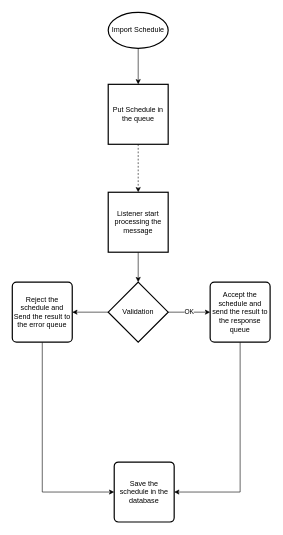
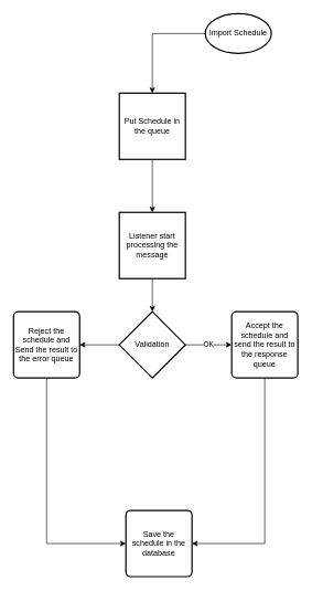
- <mxCell id="3" value="Import Schedule" style="strokeWidth=2;html=1;shape=mxgraph.flowchart.start_1;whiteSpace=wrap;" vertex="1" parent="1"><mxGeometry x="180" y="20" width="100" height="60" as="geometry" /></mxCell>
+ <mxCell id="3" value="Import Schedule" style="strokeWidth=2;html=1;shape=mxgraph.flowchart.start_1;whiteSpace=wrap;" vertex="1" parent="1"><mxGeometry x="310" y="20" width="100" height="60" as="geometry" /></mxCell>
- <mxCell id="4" style="edgeStyle=orthogonalEdgeStyle;rounded=0;orthogonalLoop=1;jettySize=auto;html=1;entryX=0.5;entryY=0;entryDx=0;entryDy=0;dashed=1;" edge="1" parent="1" source="5" target="7"><mxGeometry relative="1" as="geometry" /></mxCell>
+ <mxCell id="4" style="edgeStyle=orthogonalEdgeStyle;rounded=0;orthogonalLoop=1;jettySize=auto;html=1;entryX=0.5;entryY=0;entryDx=0;entryDy=0;" edge="1" parent="1" source="5" target="7"><mxGeometry relative="1" as="geometry" /></mxCell>
